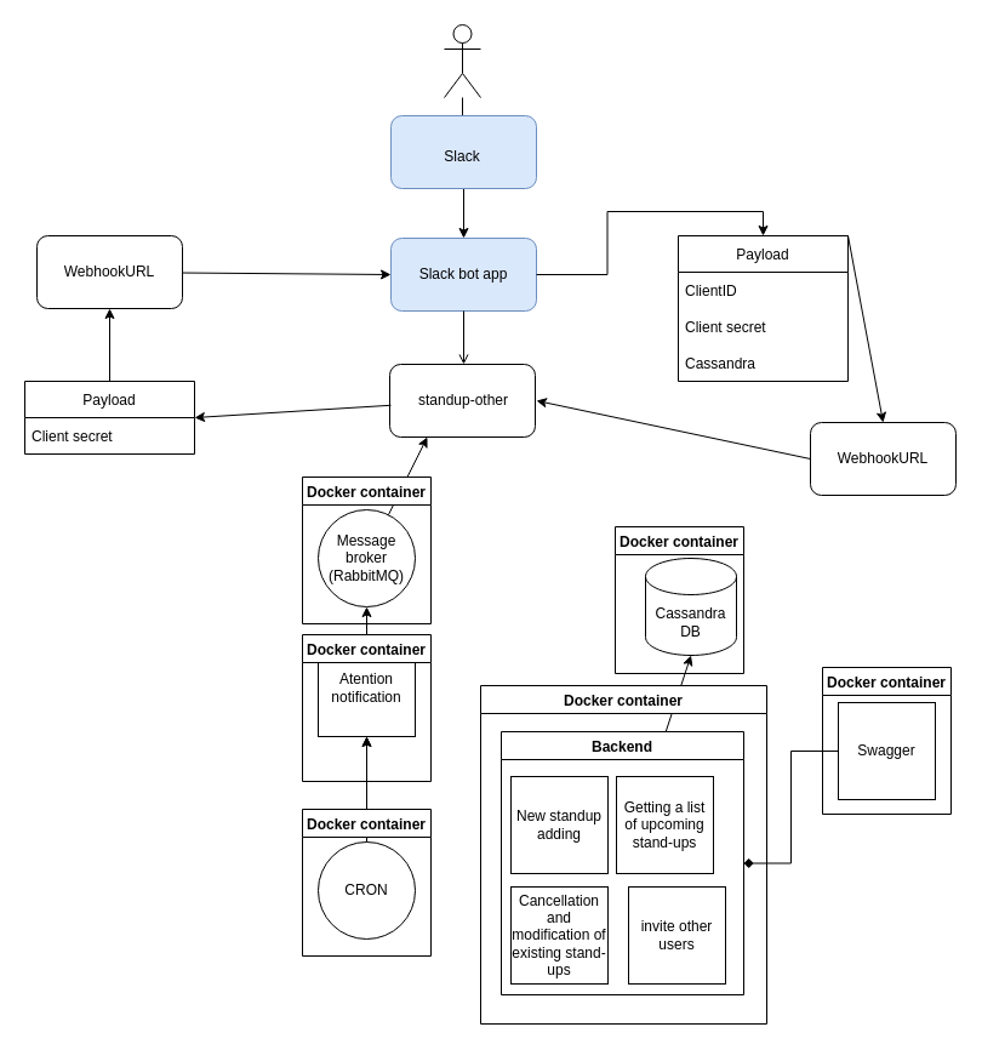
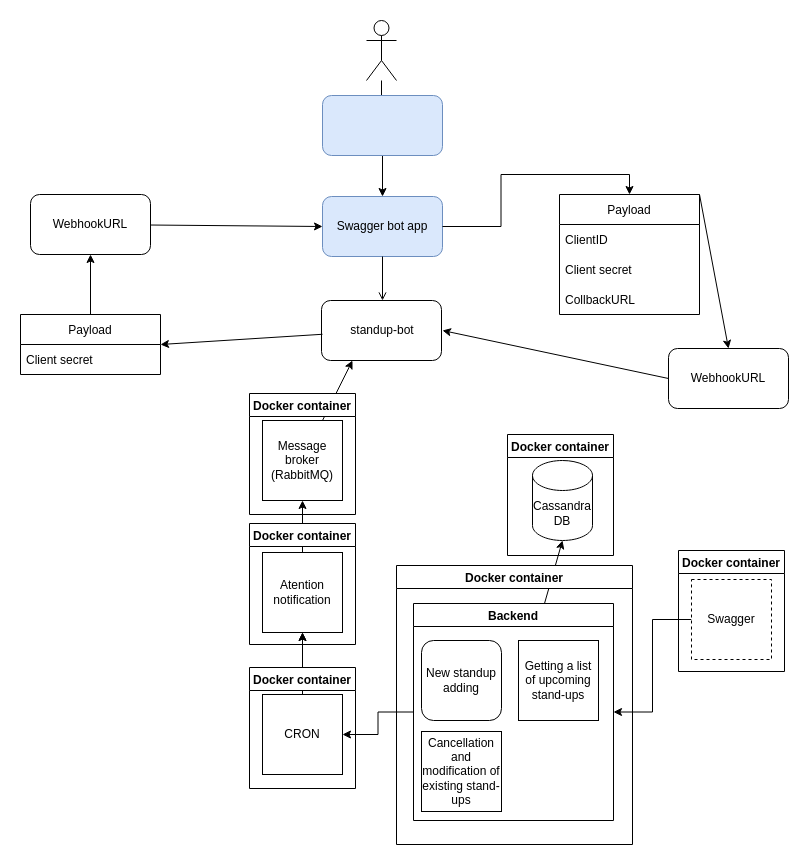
- <mxCell id="17" value="&lt;font style=&quot;font-size: 12px&quot;&gt;Slack&lt;/font&gt;" style="text;html=1;strokeColor=none;fillColor=none;align=center;verticalAlign=middle;whiteSpace=wrap;rounded=0;fontSize=23;" parent="1" vertex="1"><mxGeometry x="321" y="97.5" width="120" height="55" as="geometry" /></mxCell>
- <mxCell id="7" value="Slack bot app" style="text;html=1;strokeColor=none;fillColor=none;align=center;verticalAlign=middle;whiteSpace=wrap;rounded=0;" parent="1" vertex="1"><mxGeometry x="322" y="196" width="120" height="60" as="geometry" /></mxCell>
+ <mxCell id="7" value="Swagger bot app" style="text;html=1;strokeColor=none;fillColor=none;align=center;verticalAlign=middle;whiteSpace=wrap;rounded=0;" parent="1" vertex="1"><mxGeometry x="322" y="196" width="120" height="60" as="geometry" /></mxCell>
- <mxCell id="21" value="Cassandra" style="text;strokeColor=none;fillColor=none;align=left;verticalAlign=middle;spacingLeft=4;spacingRight=4;overflow=hidden;points=[[0,0.5],[1,0.5]];portConstraint=eastwest;rotatable=0;fontSize=12;" parent="18" vertex="1"><mxGeometry y="90" width="140" height="30" as="geometry" /></mxCell>
+ <mxCell id="21" value="CollbackURL" style="text;strokeColor=none;fillColor=none;align=left;verticalAlign=middle;spacingLeft=4;spacingRight=4;overflow=hidden;points=[[0,0.5],[1,0.5]];portConstraint=eastwest;rotatable=0;fontSize=12;" parent="18" vertex="1"><mxGeometry y="90" width="140" height="30" as="geometry" /></mxCell>
- <mxCell id="10" value="standup-other" style="text;html=1;strokeColor=none;fillColor=none;align=center;verticalAlign=middle;whiteSpace=wrap;rounded=0;" parent="1" vertex="1"><mxGeometry x="322" y="300" width="120" height="60" as="geometry" /></mxCell>
+ <mxCell id="10" value="standup-bot" style="text;html=1;strokeColor=none;fillColor=none;align=center;verticalAlign=middle;whiteSpace=wrap;rounded=0;" parent="1" vertex="1"><mxGeometry x="322" y="300" width="120" height="60" as="geometry" /></mxCell>
- <mxCell id="13" value="Message broker (RabbitMQ)" style="ellipse;whiteSpace=wrap;html=1;aspect=fixed;" parent="1" vertex="1"><mxGeometry x="262" y="420" width="80" height="80" as="geometry" /></mxCell>
+ <mxCell id="13" value="Message broker (RabbitMQ)" style="whiteSpace=wrap;html=1;aspect=fixed;" parent="1" vertex="1"><mxGeometry x="262" y="420" width="80" height="80" as="geometry" /></mxCell>
- <mxCell id="11" value="Cassandra DB" style="shape=cylinder3;whiteSpace=wrap;html=1;boundedLbl=1;backgroundOutline=1;size=15;direction=east;" parent="1" vertex="1"><mxGeometry x="532" y="460" width="75" height="80" as="geometry" /></mxCell>
+ <mxCell id="11" value="Cassandra DB" style="shape=cylinder3;whiteSpace=wrap;html=1;boundedLbl=1;backgroundOutline=1;size=15;direction=east;" parent="1" vertex="1"><mxGeometry x="532" y="460" width="60" height="80" as="geometry" /></mxCell>
- <mxCell id="15" value="Atention notification" style="whiteSpace=wrap;html=1;aspect=fixed;" parent="1" vertex="1"><mxGeometry x="262" y="527" width="80" height="80" as="geometry" /></mxCell>
+ <mxCell id="15" value="Atention notification" style="whiteSpace=wrap;html=1;aspect=fixed;" parent="1" vertex="1"><mxGeometry x="262" y="552" width="80" height="80" as="geometry" /></mxCell>
- <mxCell id="46" value="Swagger" style="whiteSpace=wrap;html=1;aspect=fixed;" parent="1" vertex="1"><mxGeometry x="691" y="579" width="80" height="80" as="geometry" /></mxCell>
+ <mxCell id="46" value="Swagger" style="whiteSpace=wrap;html=1;aspect=fixed;dashed=1;" parent="1" vertex="1"><mxGeometry x="691" y="579" width="80" height="80" as="geometry" /></mxCell>
- <mxCell id="36" value="New standup adding" style="whiteSpace=wrap;html=1;aspect=fixed;fontSize=12;" parent="35" vertex="1"><mxGeometry x="8" y="37" width="80" height="80" as="geometry" /></mxCell>
+ <mxCell id="36" value="New standup adding" style="whiteSpace=wrap;html=1;aspect=fixed;fontSize=12;rounded=1;" parent="35" vertex="1"><mxGeometry x="8" y="37" width="80" height="80" as="geometry" /></mxCell>
- <mxCell id="37" value="Getting a list of upcoming stand-ups" style="whiteSpace=wrap;html=1;aspect=fixed;fontSize=12;" parent="35" vertex="1"><mxGeometry x="95" y="37" width="80" height="80" as="geometry" /></mxCell>
+ <mxCell id="37" value="Getting a list of upcoming stand-ups" style="whiteSpace=wrap;html=1;aspect=fixed;fontSize=12;" parent="35" vertex="1"><mxGeometry x="105" y="37" width="80" height="80" as="geometry" /></mxCell>
- <mxCell id="45" style="edgeStyle=orthogonalEdgeStyle;rounded=0;orthogonalLoop=1;jettySize=auto;html=1;entryX=1;entryY=0.5;entryDx=0;entryDy=0;endArrow=diamond;" parent="1" source="46" target="35" edge="1"><mxGeometry relative="1" as="geometry" /></mxCell>
+ <mxCell id="45" style="edgeStyle=orthogonalEdgeStyle;rounded=0;orthogonalLoop=1;jettySize=auto;html=1;entryX=1;entryY=0.5;entryDx=0;entryDy=0;" parent="1" source="46" target="35" edge="1"><mxGeometry relative="1" as="geometry" /></mxCell>
+ <mxCell id="34" style="edgeStyle=orthogonalEdgeStyle;rounded=0;orthogonalLoop=1;jettySize=auto;html=1;" parent="1" source="35" target="32" edge="1"><mxGeometry relative="1" as="geometry" /></mxCell>
- <mxCell id="32" value="CRON" style="ellipse;whiteSpace=wrap;html=1;aspect=fixed;fontSize=12;" parent="1" vertex="1"><mxGeometry x="262" y="694" width="80" height="80" as="geometry" /></mxCell>
+ <mxCell id="32" value="CRON" style="whiteSpace=wrap;html=1;aspect=fixed;fontSize=12;" parent="1" vertex="1"><mxGeometry x="262" y="694" width="80" height="80" as="geometry" /></mxCell>
- <mxCell id="44" value="invite other users" style="whiteSpace=wrap;html=1;aspect=fixed;" vertex="1" parent="43"><mxGeometry x="122" y="166" width="80" height="80" as="geometry" /></mxCell>
